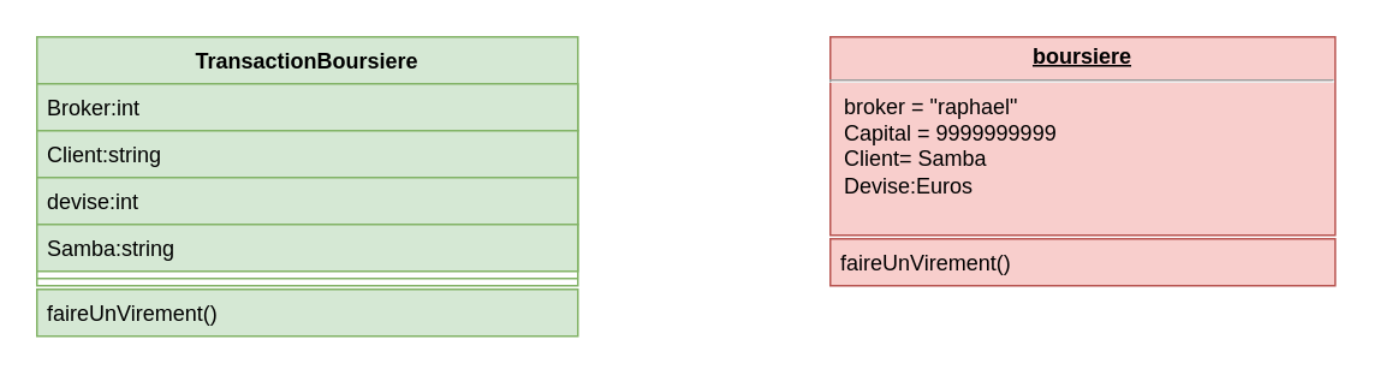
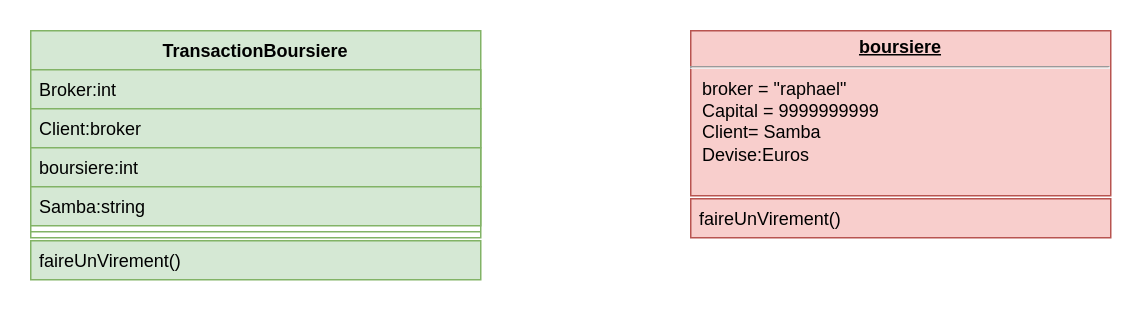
- <mxCell id="4" value="Client:string" style="text;strokeColor=#82b366;fillColor=#d5e8d4;align=left;verticalAlign=top;spacingLeft=4;spacingRight=4;overflow=hidden;rotatable=0;points=[[0,0.5],[1,0.5]];portConstraint=eastwest;" vertex="1" parent="2"><mxGeometry y="52" width="300" height="26" as="geometry" /></mxCell>
+ <mxCell id="4" value="Client:broker" style="text;strokeColor=#82b366;fillColor=#d5e8d4;align=left;verticalAlign=top;spacingLeft=4;spacingRight=4;overflow=hidden;rotatable=0;points=[[0,0.5],[1,0.5]];portConstraint=eastwest;" vertex="1" parent="2"><mxGeometry y="52" width="300" height="26" as="geometry" /></mxCell>
- <mxCell id="5" value="devise:int" style="text;strokeColor=#82b366;fillColor=#d5e8d4;align=left;verticalAlign=top;spacingLeft=4;spacingRight=4;overflow=hidden;rotatable=0;points=[[0,0.5],[1,0.5]];portConstraint=eastwest;" vertex="1" parent="2"><mxGeometry y="78" width="300" height="26" as="geometry" /></mxCell>
+ <mxCell id="5" value="boursiere:int" style="text;strokeColor=#82b366;fillColor=#d5e8d4;align=left;verticalAlign=top;spacingLeft=4;spacingRight=4;overflow=hidden;rotatable=0;points=[[0,0.5],[1,0.5]];portConstraint=eastwest;" vertex="1" parent="2"><mxGeometry y="78" width="300" height="26" as="geometry" /></mxCell>
